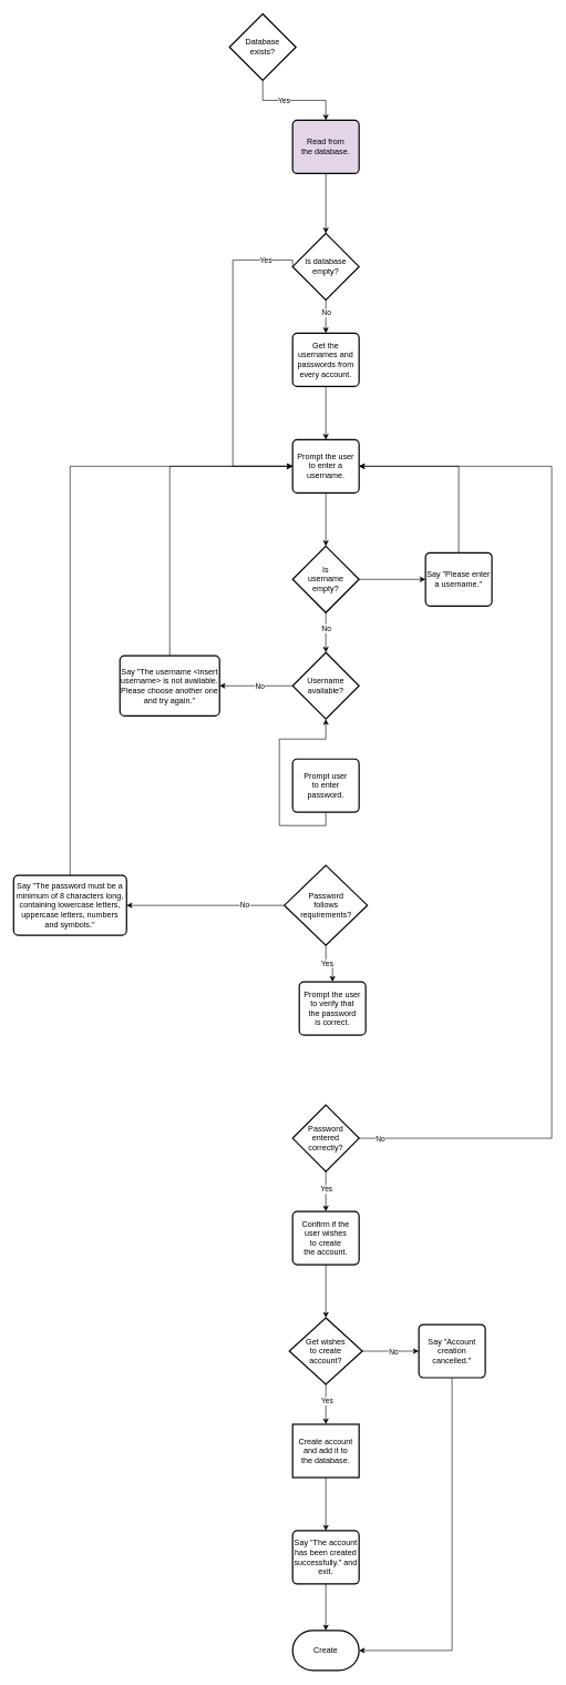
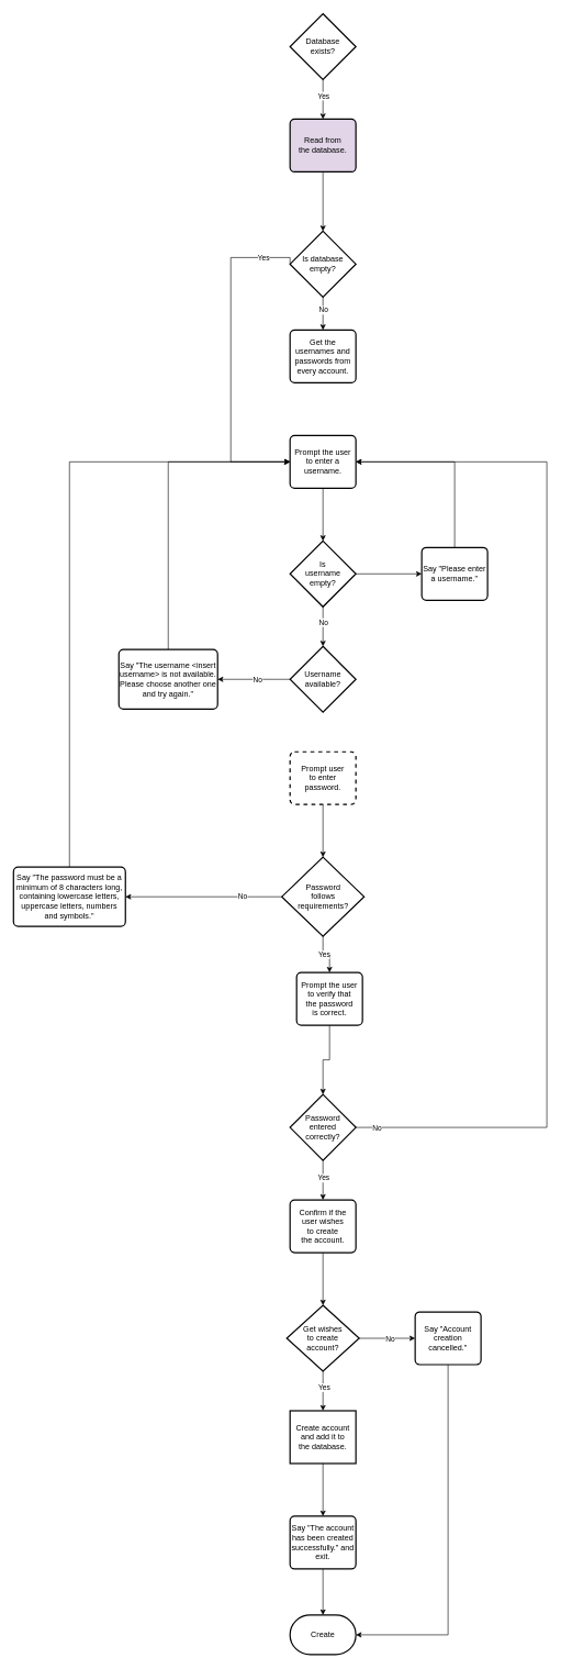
- <mxCell id="4" value="Database&lt;div&gt;exists?&lt;/div&gt;" style="strokeWidth=2;html=1;shape=mxgraph.flowchart.decision;whiteSpace=wrap;" parent="1" vertex="1"><mxGeometry x="345" y="20" width="100" height="100" as="geometry" /></mxCell>
+ <mxCell id="4" value="Database&lt;div&gt;exists?&lt;/div&gt;" style="strokeWidth=2;html=1;shape=mxgraph.flowchart.decision;whiteSpace=wrap;" parent="1" vertex="1"><mxGeometry x="440" y="20" width="100" height="100" as="geometry" /></mxCell>
- <mxCell id="12" style="edgeStyle=orthogonalEdgeStyle;rounded=0;orthogonalLoop=1;jettySize=auto;html=1;exitX=0.5;exitY=1;exitDx=0;exitDy=0;entryX=0.5;entryY=0;entryDx=0;entryDy=0;" parent="1" source="13" target="14" edge="1"><mxGeometry relative="1" as="geometry" /></mxCell>
- <mxCell id="29" style="edgeStyle=orthogonalEdgeStyle;rounded=0;orthogonalLoop=1;jettySize=auto;html=1;exitX=0.5;exitY=1;exitDx=0;exitDy=0;" parent="1" source="23" target="20" edge="1"><mxGeometry relative="1" as="geometry" /></mxCell>
+ <mxCell id="29" style="edgeStyle=orthogonalEdgeStyle;rounded=0;orthogonalLoop=1;jettySize=auto;html=1;exitX=0.5;exitY=1;exitDx=0;exitDy=0;entryX=0.5;entryY=0;entryDx=0;entryDy=0;entryPerimeter=0;" parent="1" source="23" target="28" edge="1"><mxGeometry relative="1" as="geometry" /></mxCell>
- <mxCell id="23" value="Prompt user&lt;div&gt;to enter password.&lt;/div&gt;" style="rounded=1;whiteSpace=wrap;html=1;absoluteArcSize=1;arcSize=14;strokeWidth=2;" parent="1" vertex="1"><mxGeometry x="440" y="1140" width="100" height="80" as="geometry" /></mxCell>
+ <mxCell id="23" value="Prompt user&lt;div&gt;to enter password.&lt;/div&gt;" style="rounded=1;whiteSpace=wrap;html=1;absoluteArcSize=1;arcSize=14;strokeWidth=2;dashed=1;" parent="1" vertex="1"><mxGeometry x="440" y="1140" width="100" height="80" as="geometry" /></mxCell>
+ <mxCell id="36" style="edgeStyle=orthogonalEdgeStyle;rounded=0;orthogonalLoop=1;jettySize=auto;html=1;exitX=0.5;exitY=1;exitDx=0;exitDy=0;entryX=0.5;entryY=0;entryDx=0;entryDy=0;entryPerimeter=0;" parent="1" source="30" target="35" edge="1"><mxGeometry relative="1" as="geometry" /></mxCell>
